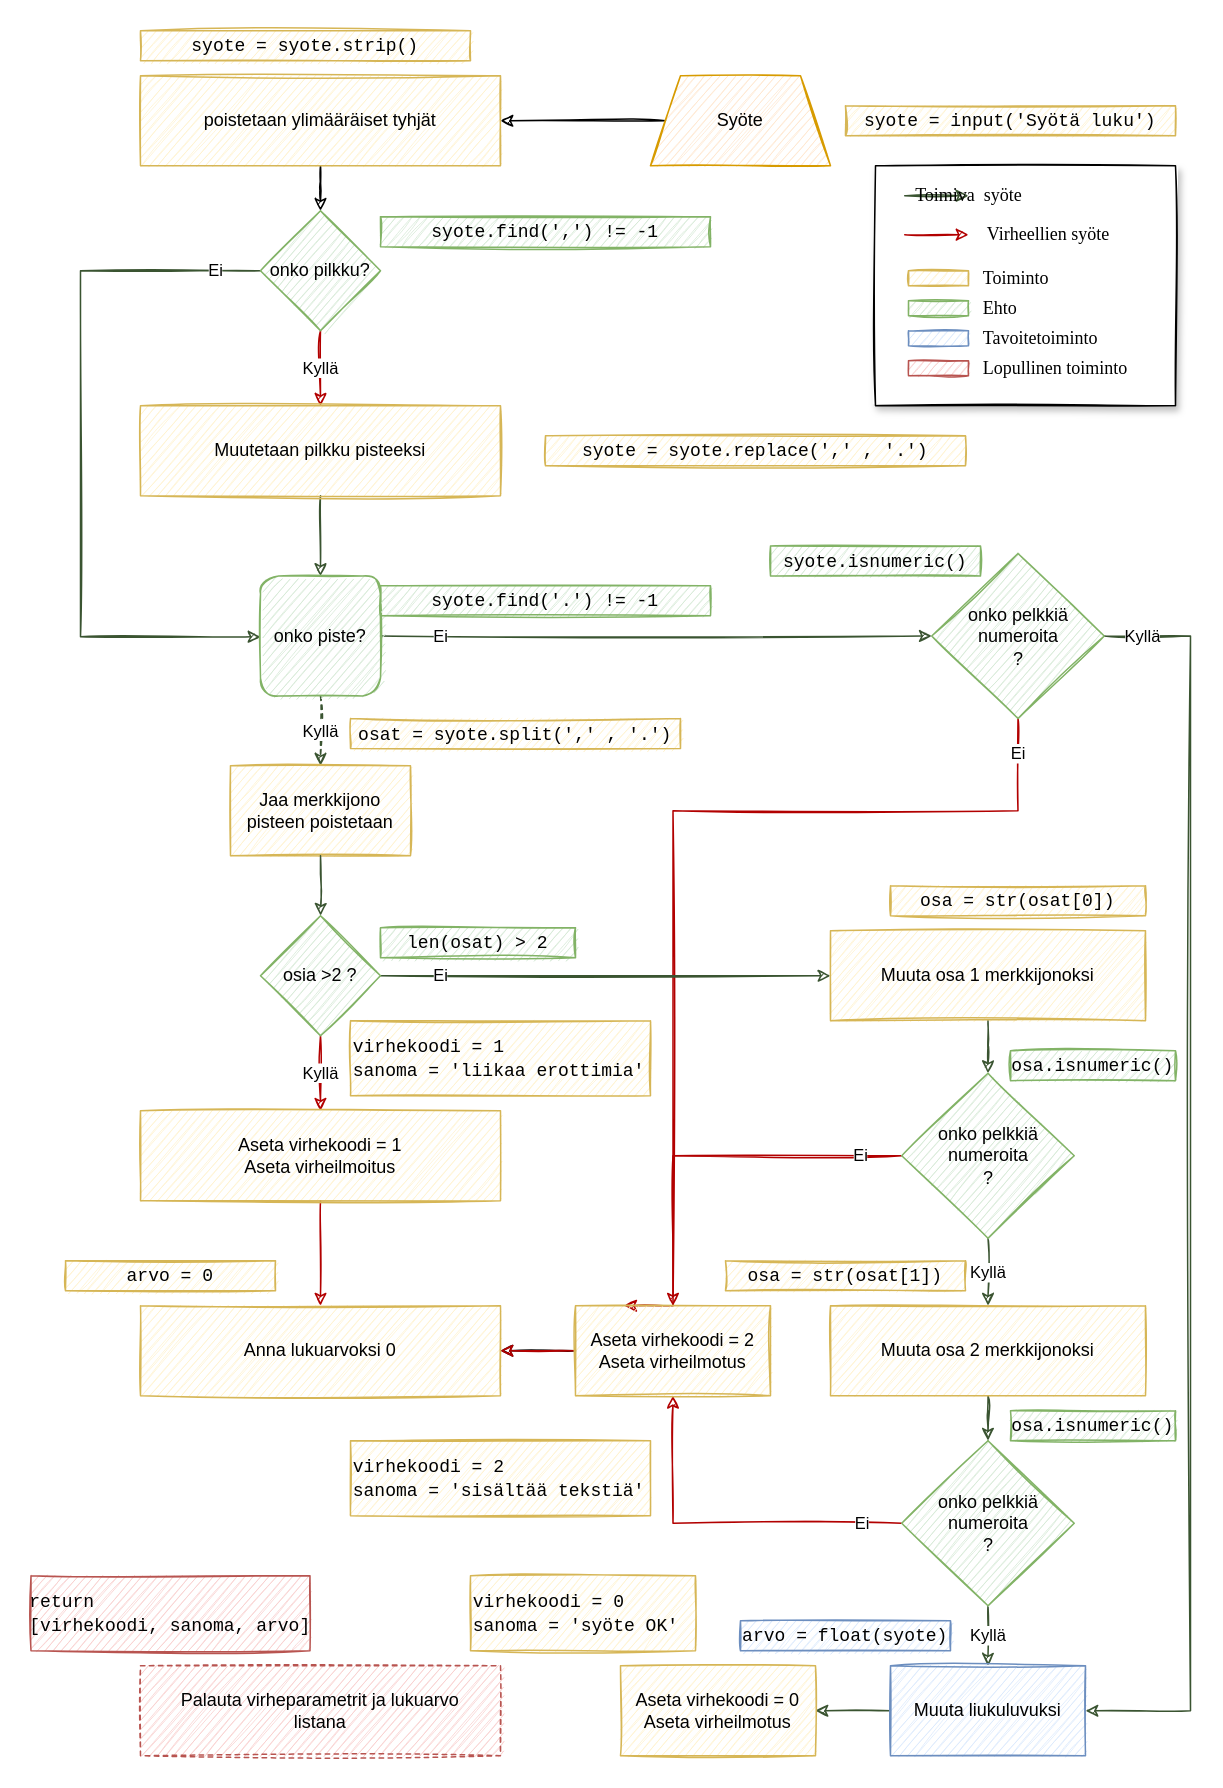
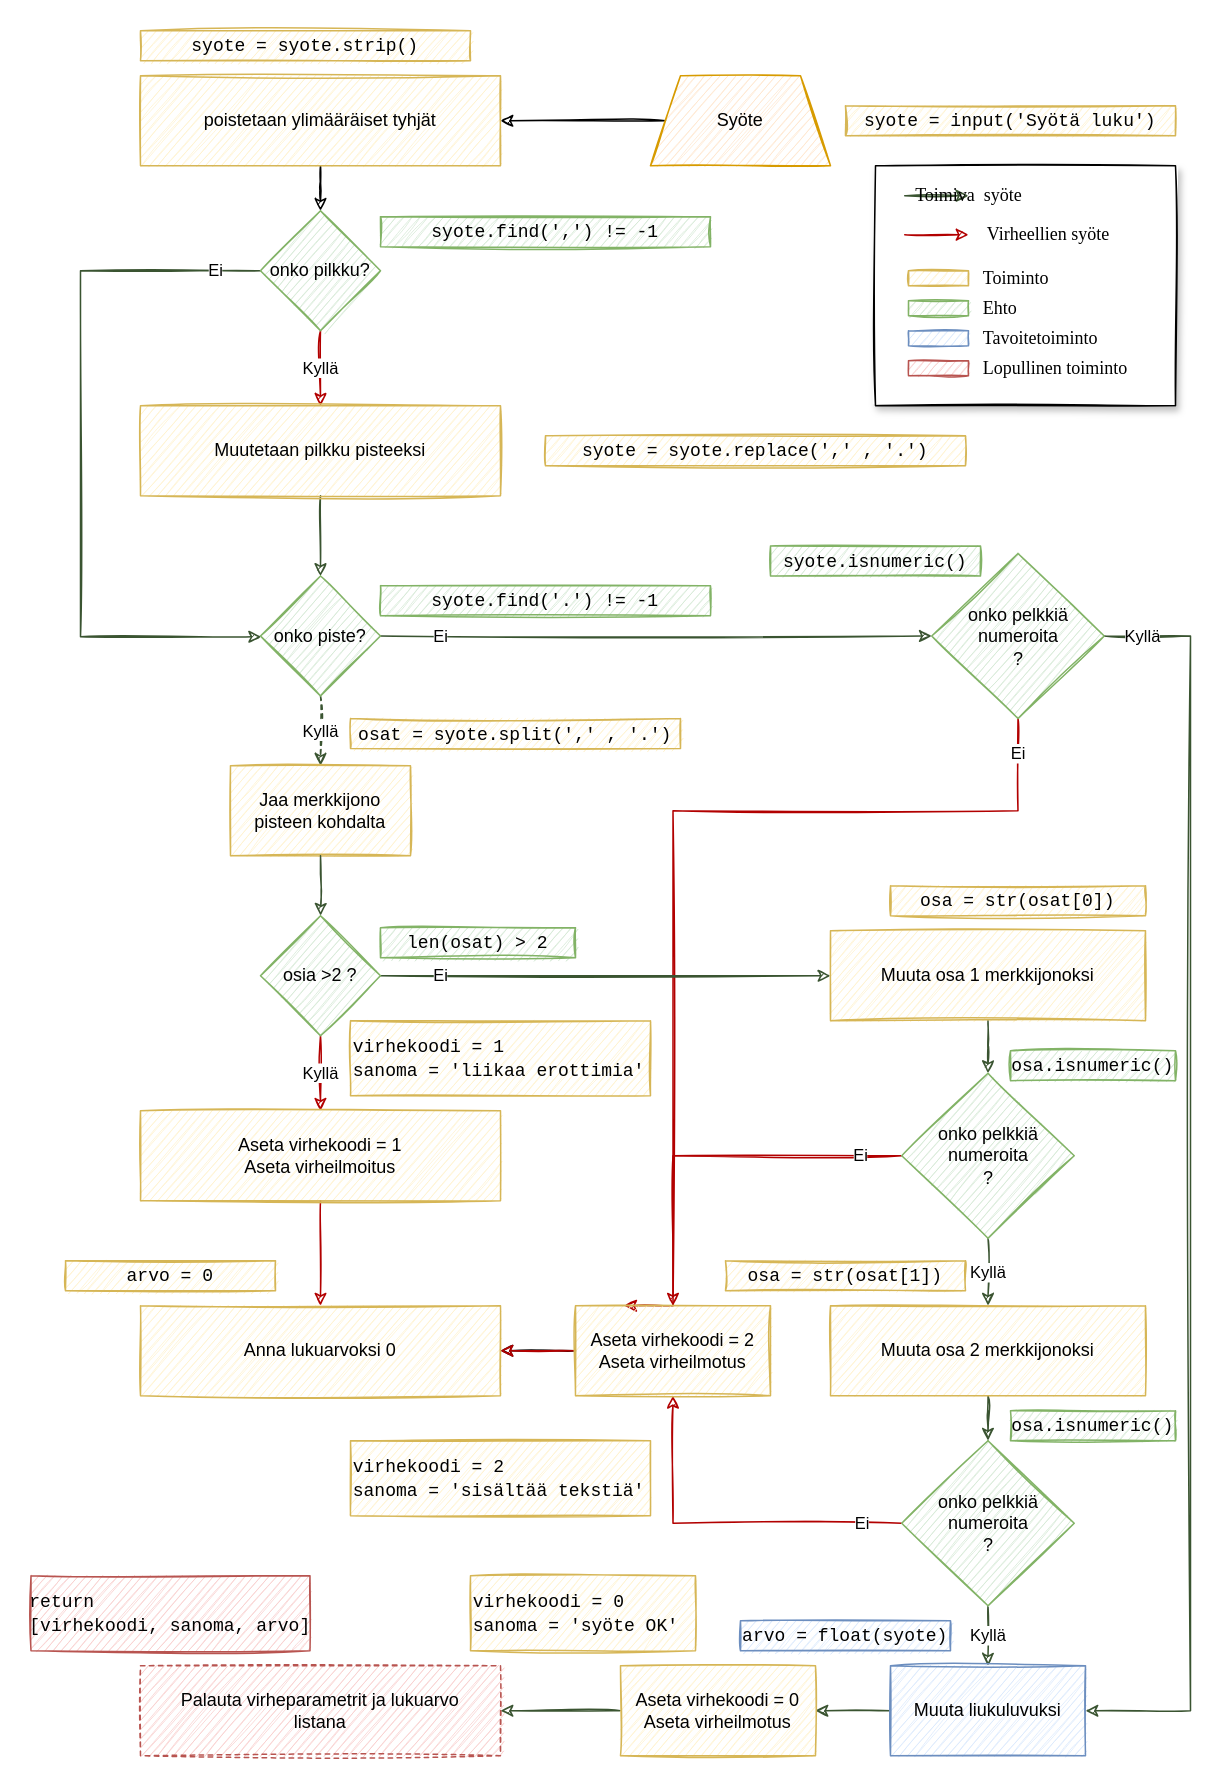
- <mxCell id="13" value="onko piste?" style="whiteSpace=wrap;html=1;sketch=1;fillColor=#d5e8d4;strokeColor=#82b366;rounded=1;" vertex="1" parent="1"><mxGeometry x="173" y="383.5" width="80" height="80" as="geometry" /></mxCell>
+ <mxCell id="13" value="onko piste?" style="rhombus;whiteSpace=wrap;html=1;sketch=1;fillColor=#d5e8d4;strokeColor=#82b366;" vertex="1" parent="1"><mxGeometry x="173" y="383.5" width="80" height="80" as="geometry" /></mxCell>
- <mxCell id="14" value="Jaa merkkijono pisteen poistetaan" style="rounded=0;whiteSpace=wrap;html=1;sketch=1;fillColor=#fff2cc;strokeColor=#d6b656;" vertex="1" parent="1"><mxGeometry x="153" y="510" width="120" height="60" as="geometry" /></mxCell>
+ <mxCell id="14" value="Jaa merkkijono pisteen kohdalta" style="rounded=0;whiteSpace=wrap;html=1;sketch=1;fillColor=#fff2cc;strokeColor=#d6b656;" vertex="1" parent="1"><mxGeometry x="153" y="510" width="120" height="60" as="geometry" /></mxCell>
+ <mxCell id="38" style="edgeStyle=orthogonalEdgeStyle;rounded=0;orthogonalLoop=1;jettySize=auto;html=1;sketch=1;fillColor=#6d8764;strokeColor=#3A5431;" edge="1" parent="1" source="39" target="32"><mxGeometry relative="1" as="geometry" /></mxCell>
